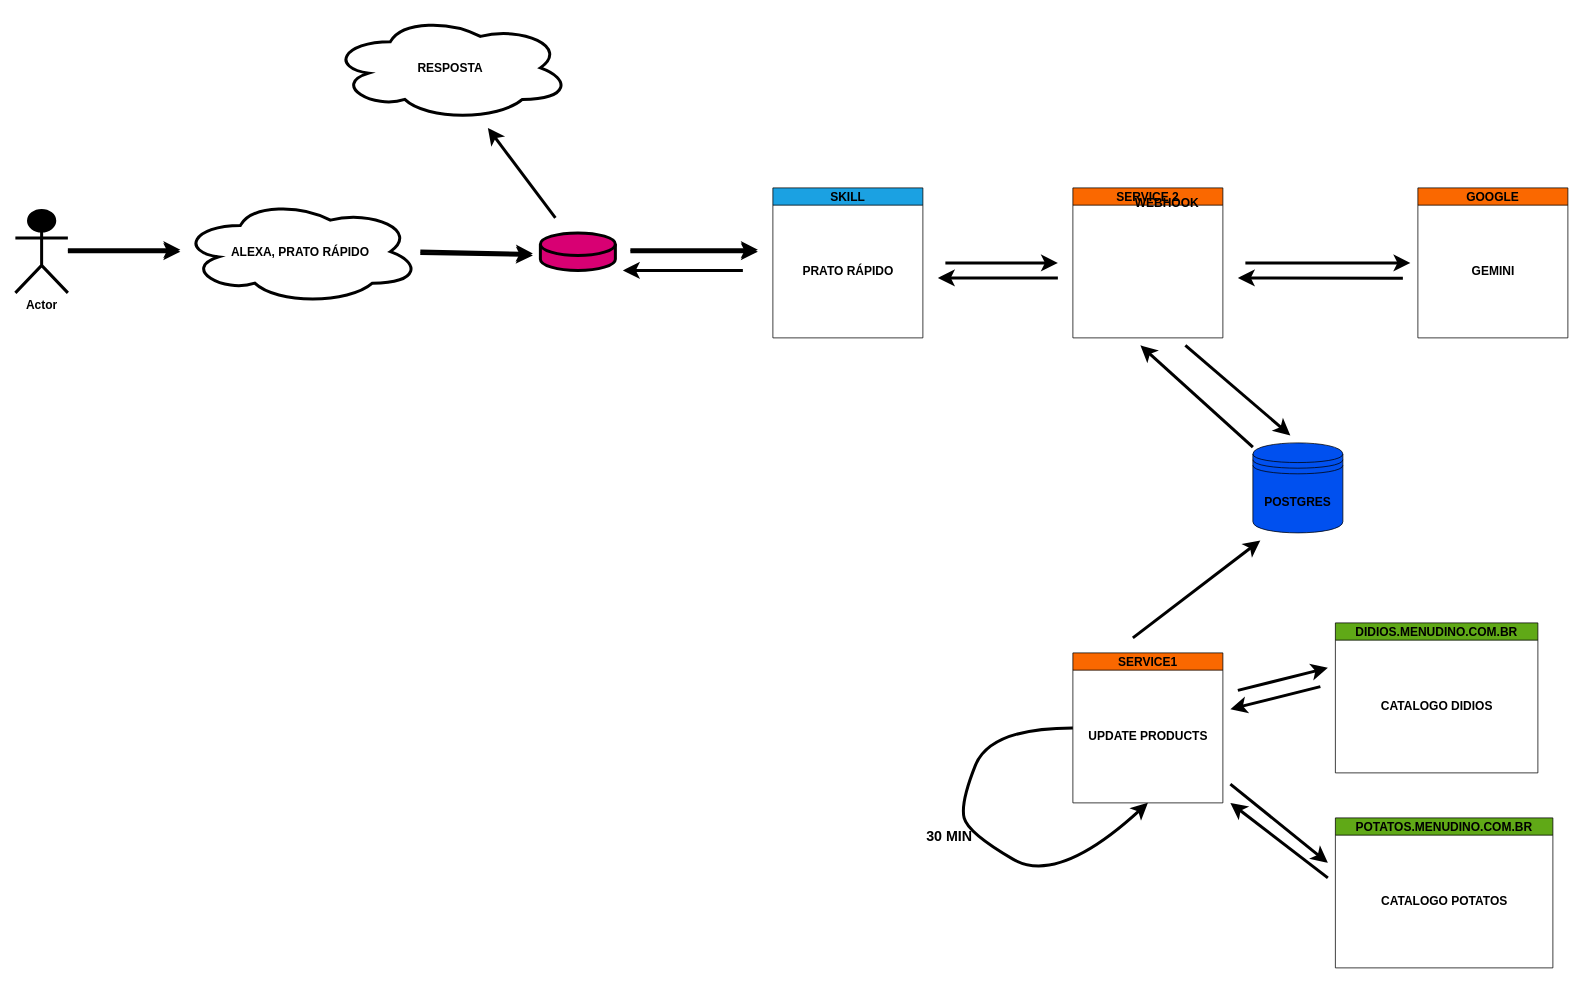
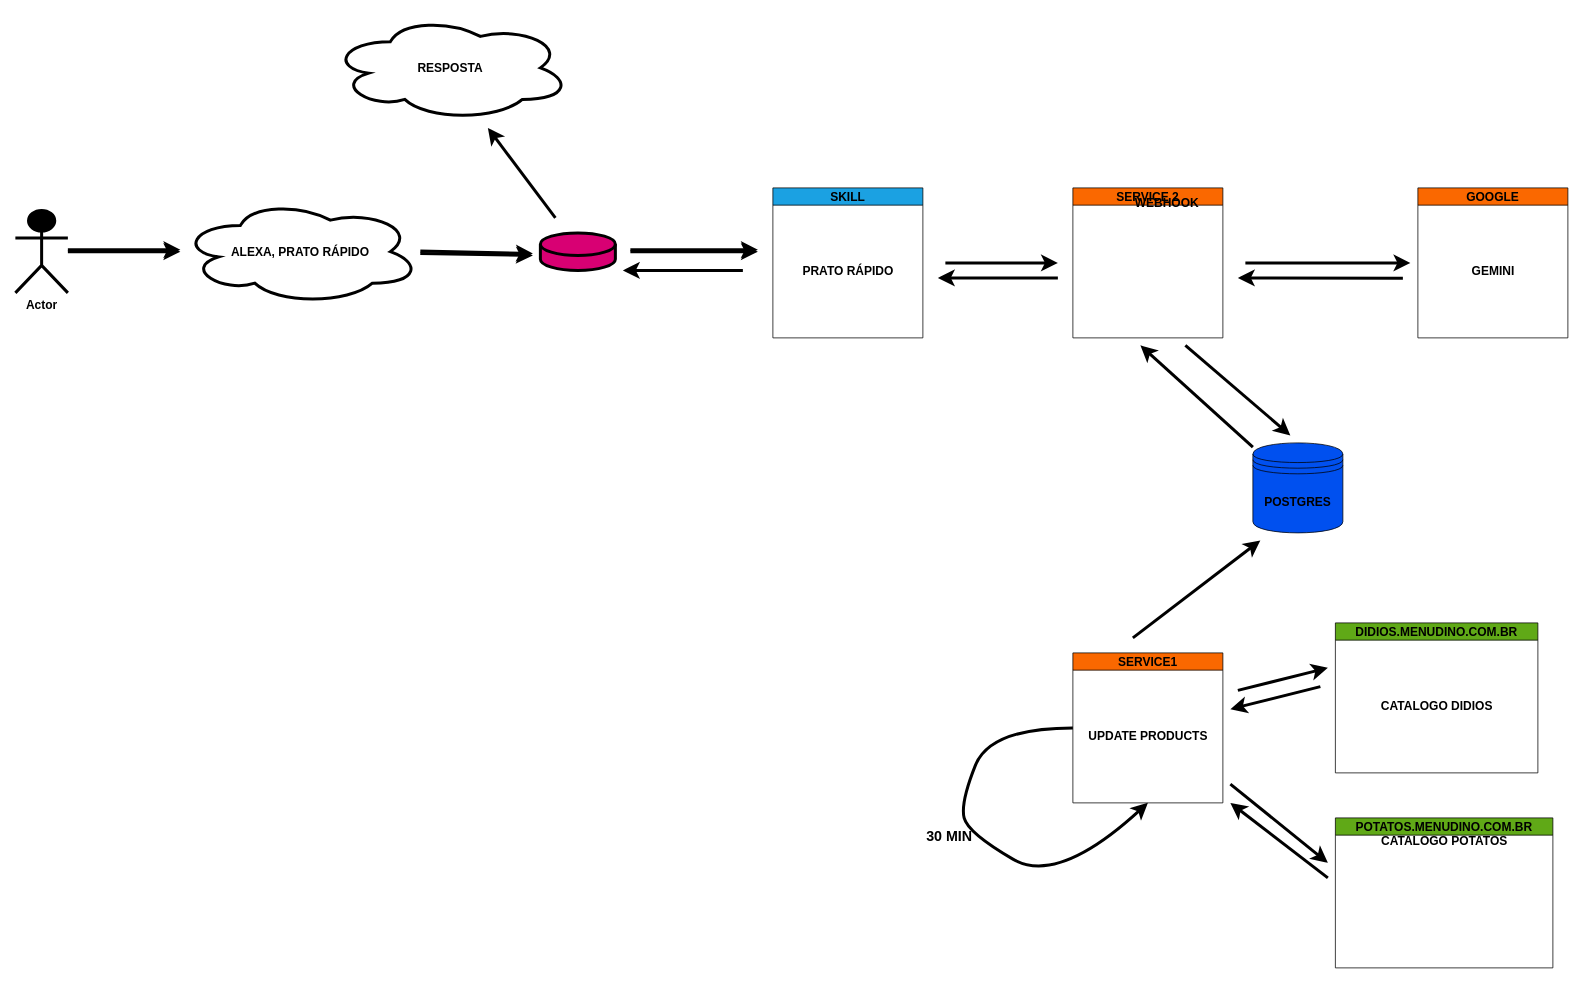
- <mxCell id="17" value="CATALOGO POTATOS" style="text;html=1;align=center;verticalAlign=middle;resizable=1;points=[];autosize=1;strokeColor=none;fillColor=none;movable=1;rotatable=1;deletable=1;editable=1;connectable=1;fontSize=16;fontStyle=1;fontColor=#000000;" parent="16" vertex="1"><mxGeometry x="50" y="95" width="190" height="30" as="geometry" /></mxCell>
+ <mxCell id="17" value="CATALOGO POTATOS" style="text;html=1;align=center;verticalAlign=middle;resizable=1;points=[];autosize=1;strokeColor=none;fillColor=none;movable=1;rotatable=1;deletable=1;editable=1;connectable=1;fontSize=16;fontStyle=1;fontColor=#000000;" parent="16" vertex="1"><mxGeometry x="50" y="15" width="190" height="30" as="geometry" /></mxCell>
